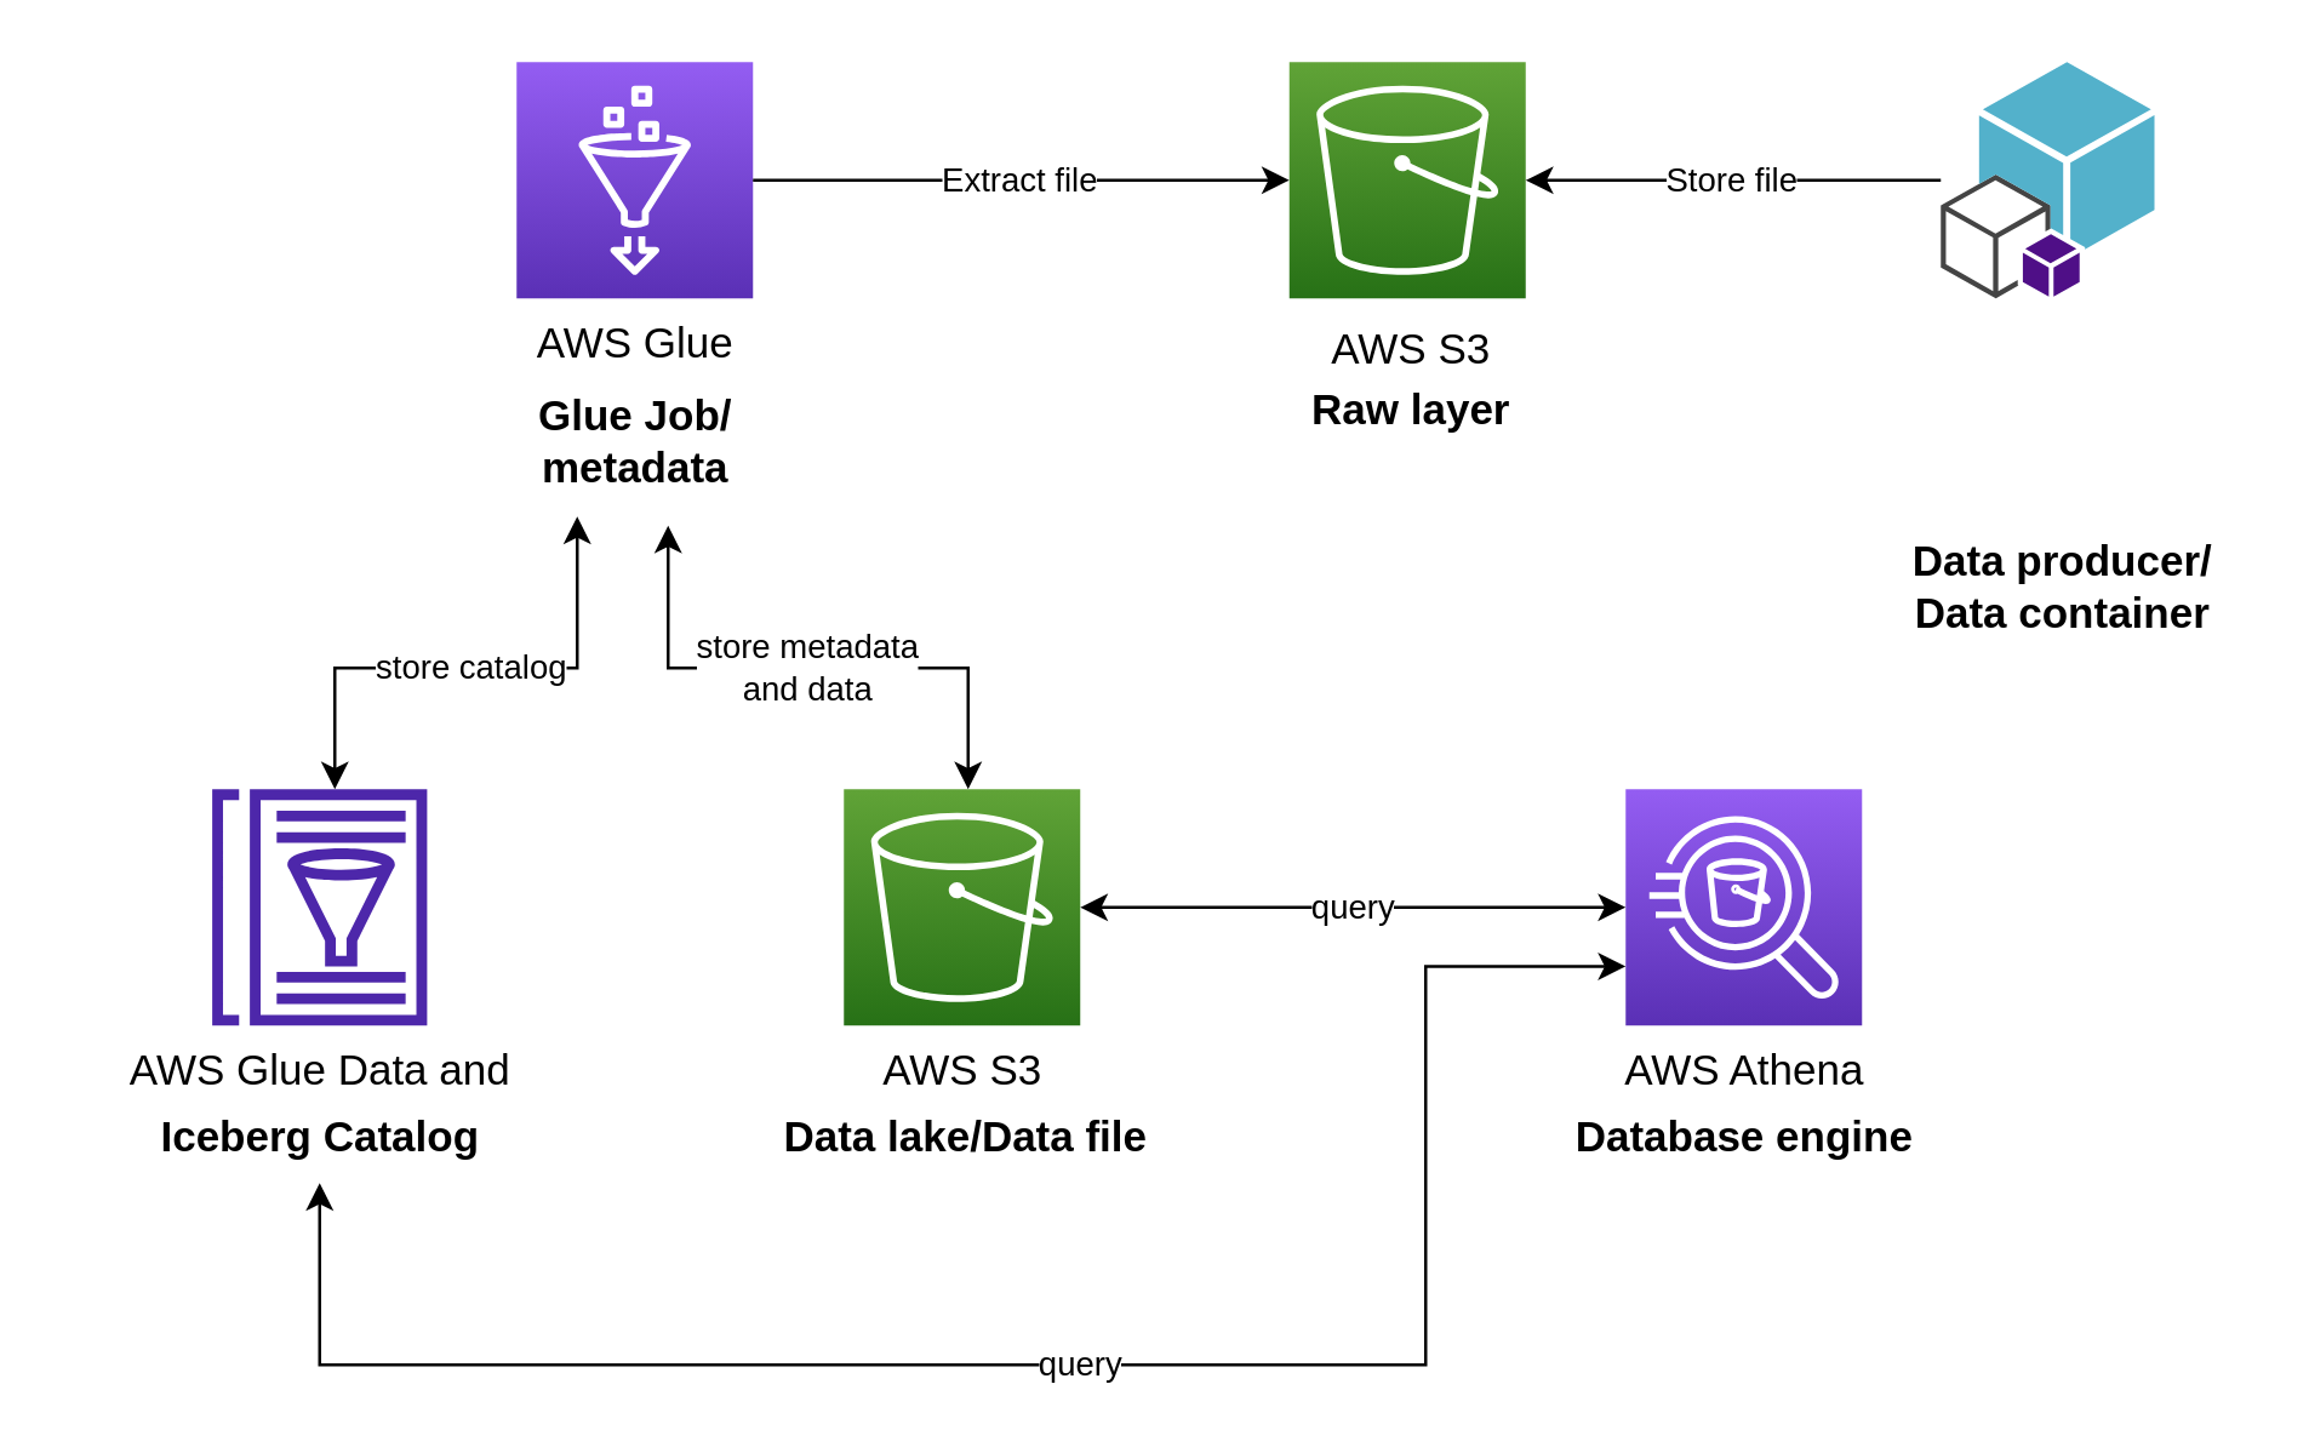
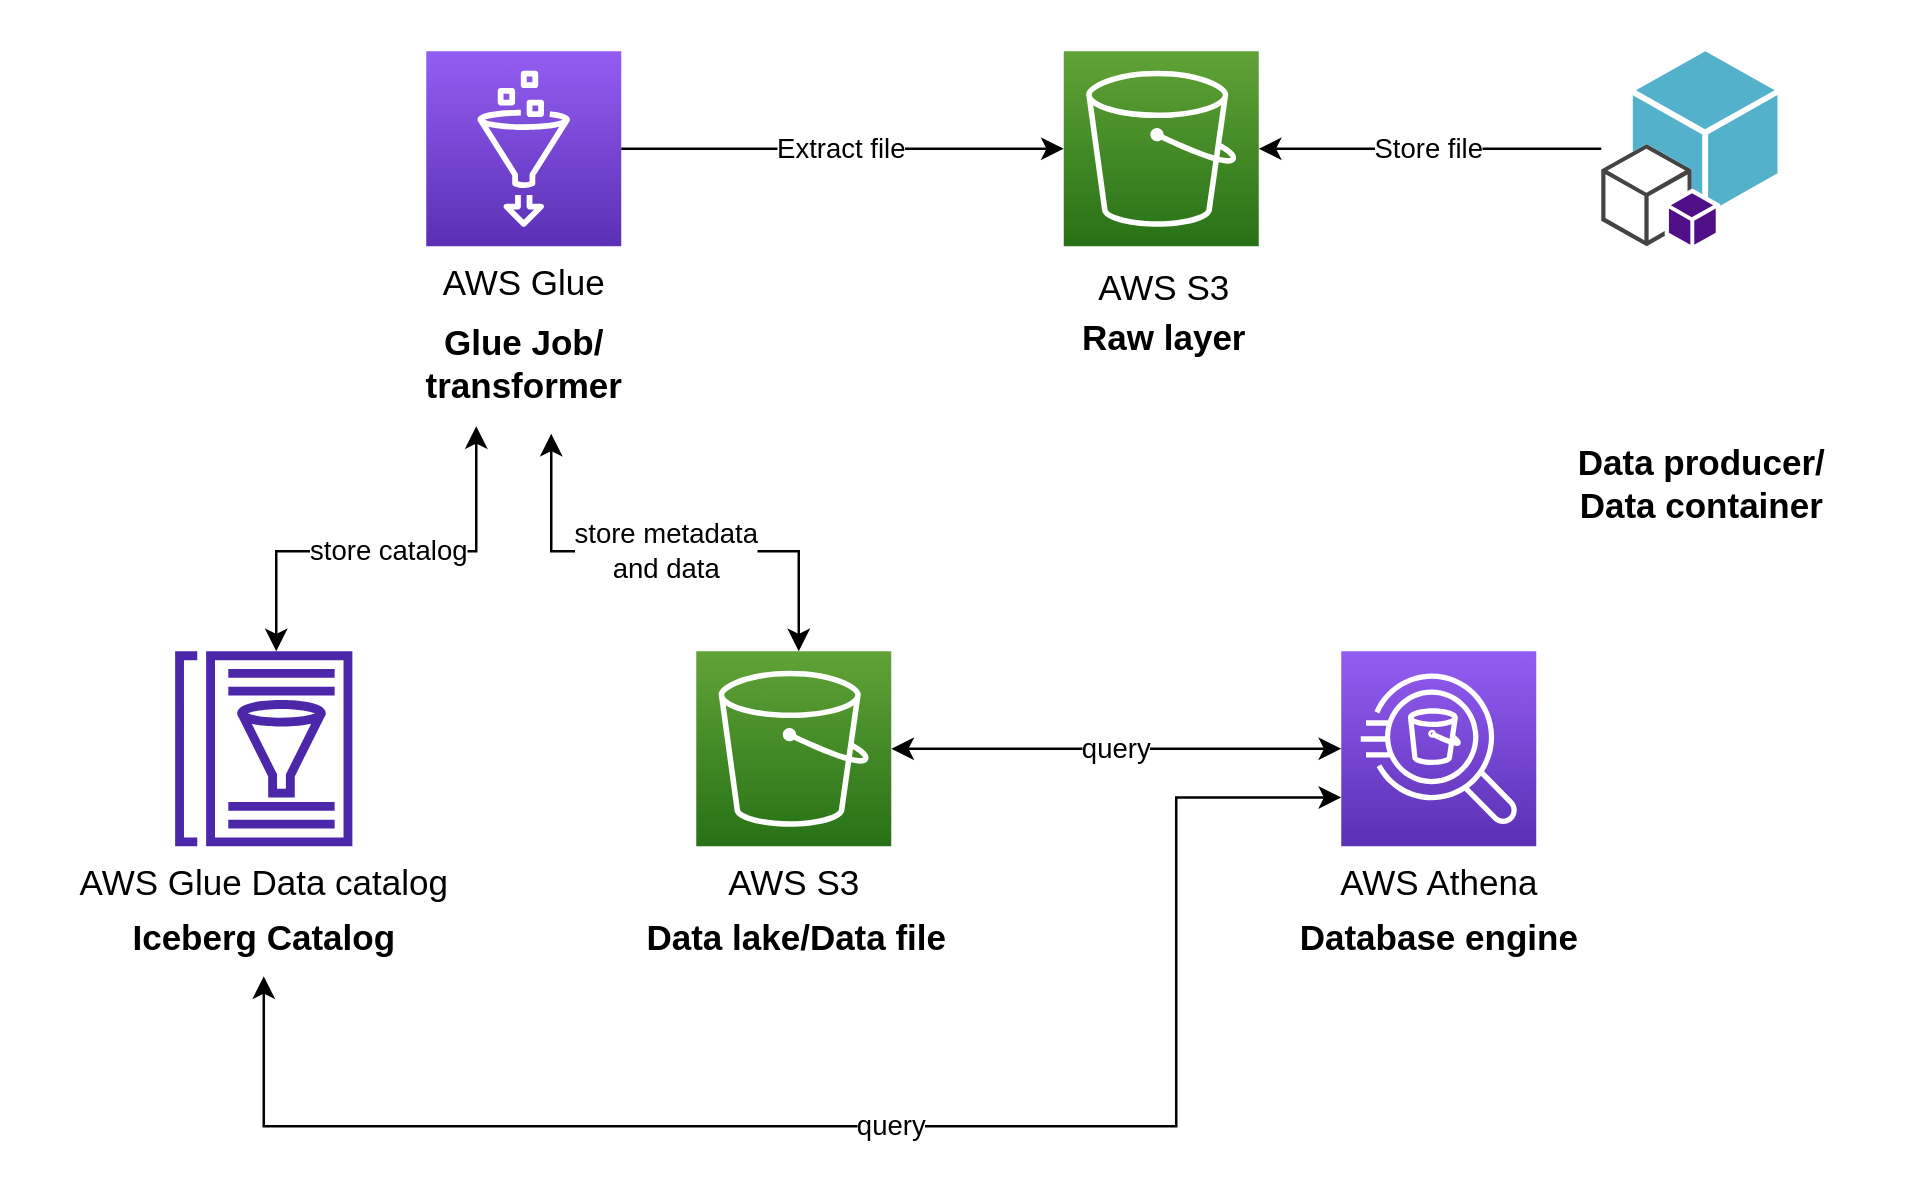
- <mxCell id="11" value="&lt;span style=&quot;font-size: 14px;&quot;&gt;&lt;b&gt;Glue Job/ &lt;br&gt;metadata&lt;/b&gt;&lt;/span&gt;" style="text;html=1;align=center;verticalAlign=middle;resizable=0;points=[];autosize=1;strokeColor=none;fillColor=none;" parent="1" vertex="1"><mxGeometry x="159" y="120" width="100" height="50" as="geometry" /></mxCell>
+ <mxCell id="11" value="&lt;span style=&quot;font-size: 14px;&quot;&gt;&lt;b&gt;Glue Job/ &lt;br&gt;transformer&lt;/b&gt;&lt;/span&gt;" style="text;html=1;align=center;verticalAlign=middle;resizable=0;points=[];autosize=1;strokeColor=none;fillColor=none;" parent="1" vertex="1"><mxGeometry x="159" y="120" width="100" height="50" as="geometry" /></mxCell>
- <mxCell id="17" value="&lt;span style=&quot;font-size: 14px;&quot;&gt;AWS Glue Data and&lt;/span&gt;" style="text;html=1;align=center;verticalAlign=middle;resizable=0;points=[];autosize=1;strokeColor=none;fillColor=none;" parent="1" vertex="1"><mxGeometry x="20" y="338" width="170" height="30" as="geometry" /></mxCell>
+ <mxCell id="17" value="&lt;span style=&quot;font-size: 14px;&quot;&gt;AWS Glue Data catalog&lt;/span&gt;" style="text;html=1;align=center;verticalAlign=middle;resizable=0;points=[];autosize=1;strokeColor=none;fillColor=none;" parent="1" vertex="1"><mxGeometry x="20" y="338" width="170" height="30" as="geometry" /></mxCell>
